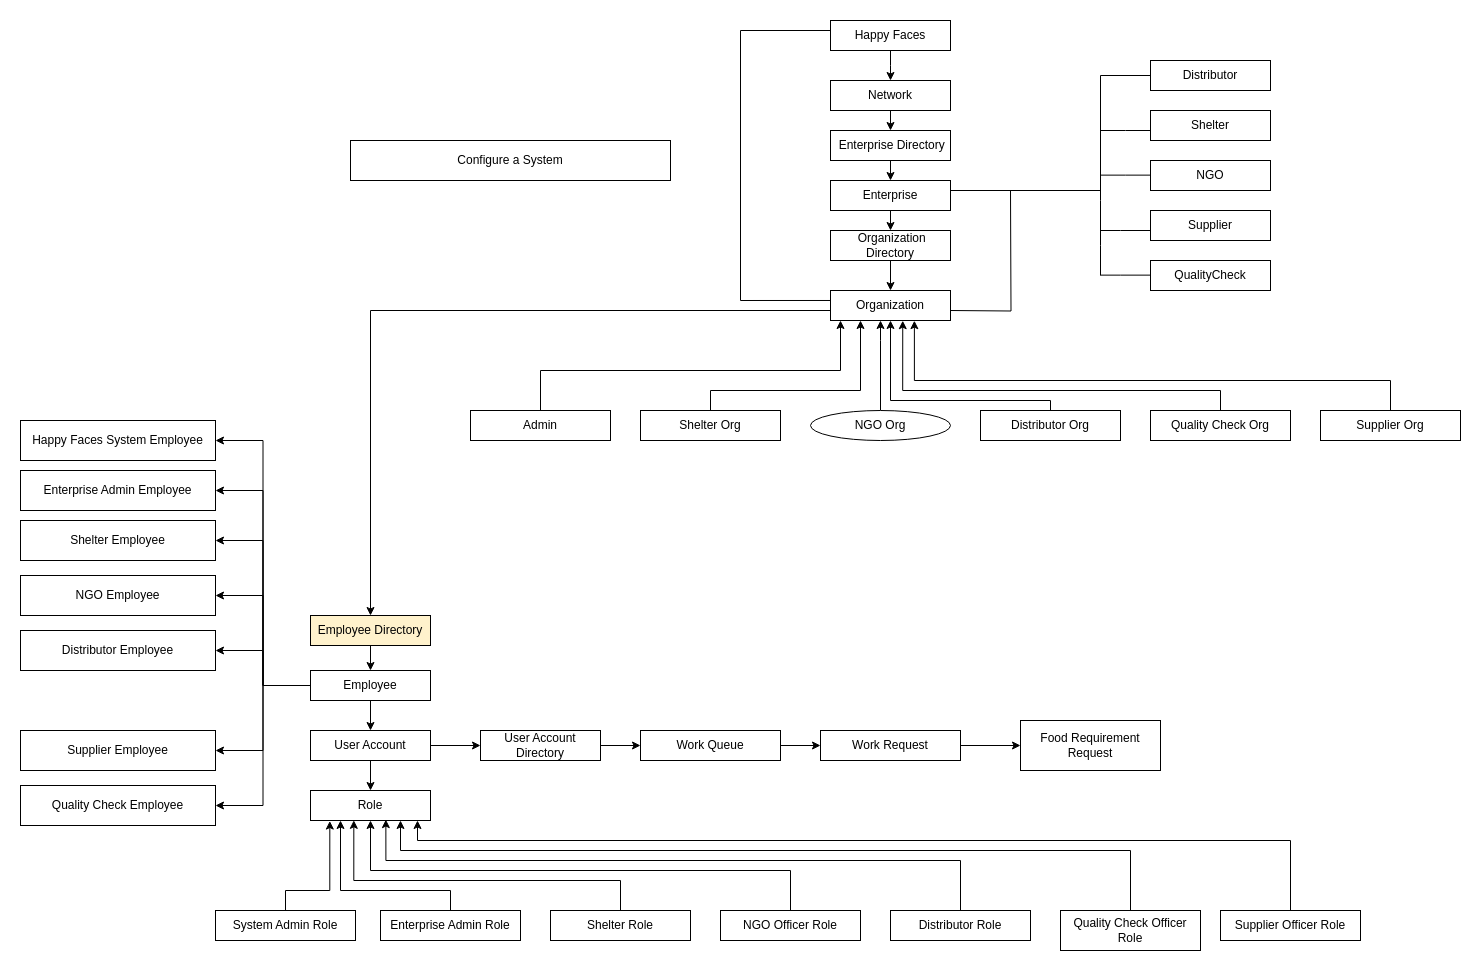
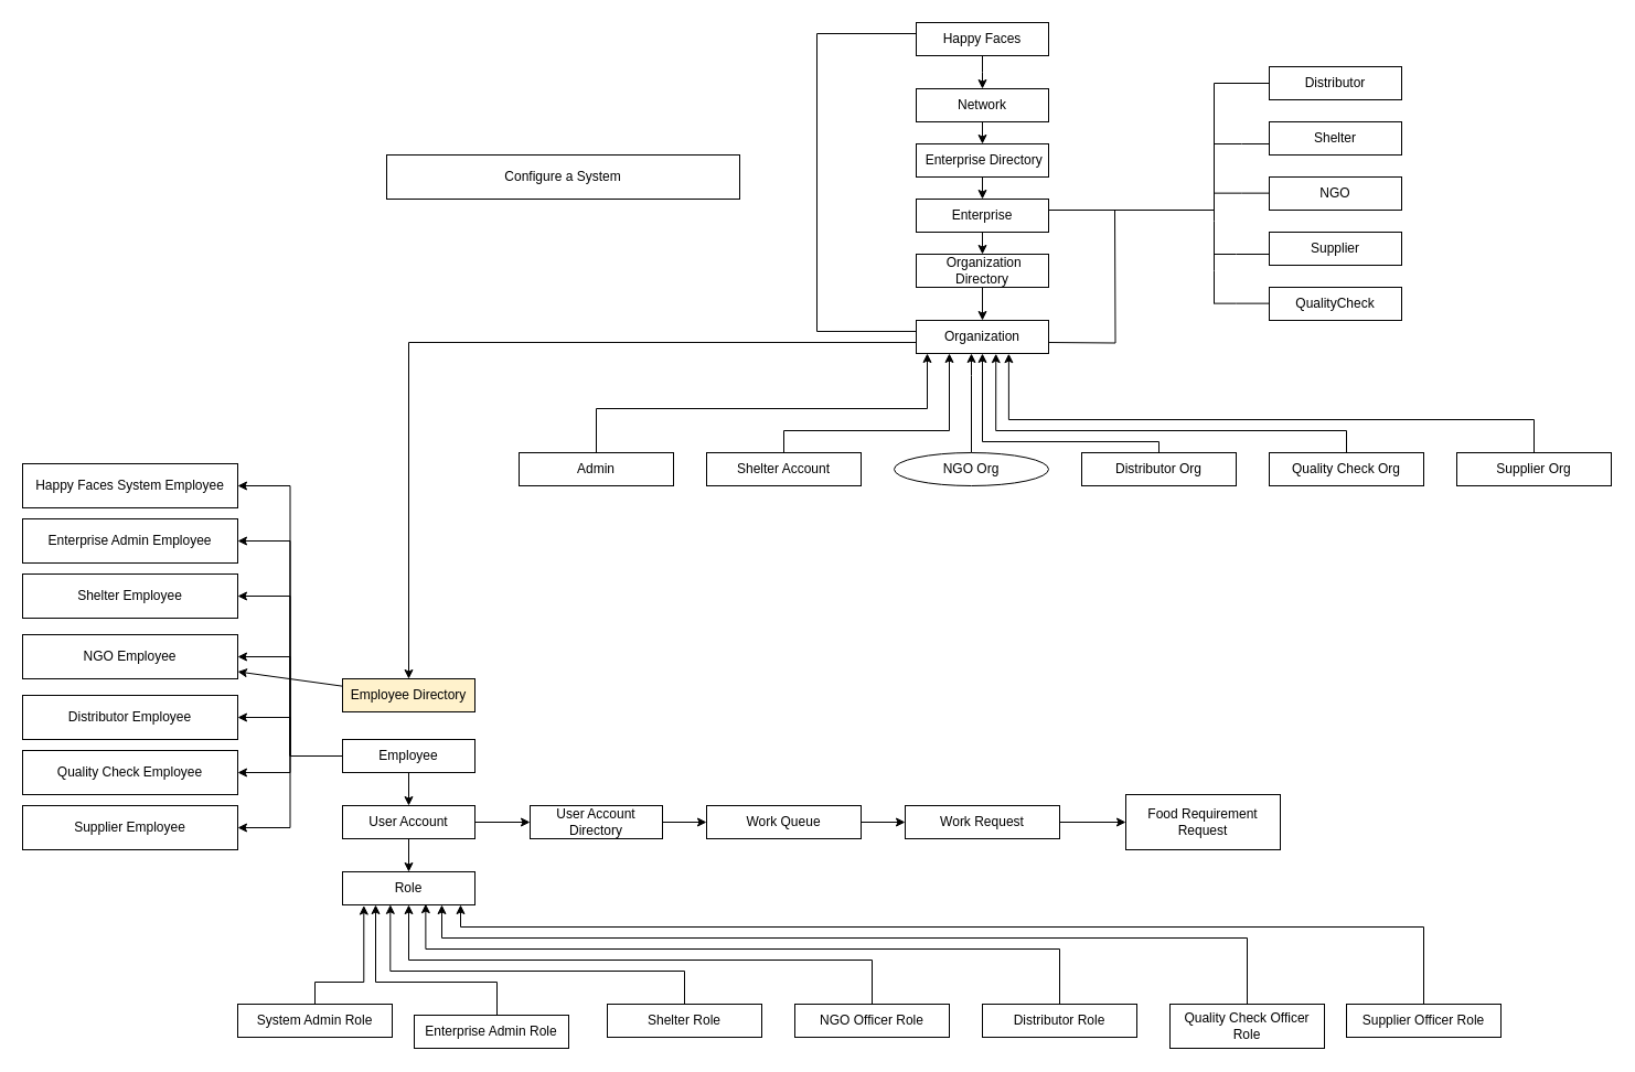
- <mxCell id="13" value="Shelter Org" style="rounded=0;whiteSpace=wrap;html=1;" parent="1" vertex="1"><mxGeometry y="410" width="140" height="30" as="geometry" x="640" /></mxCell>
+ <mxCell id="13" value="Shelter Account" style="rounded=0;whiteSpace=wrap;html=1;" parent="1" vertex="1"><mxGeometry y="410" width="140" height="30" as="geometry" x="640" /></mxCell>
- <mxCell id="16" value="" style="rounded=0;orthogonalLoop=1;jettySize=auto;html=1;" parent="1" source="17" target="26" edge="1"><mxGeometry relative="1" as="geometry" /></mxCell>
+ <mxCell id="16" value="" style="rounded=0;orthogonalLoop=1;jettySize=auto;html=1;" parent="1" source="17" target="78" edge="1"><mxGeometry relative="1" as="geometry" /></mxCell>
- <mxCell id="80" value="Quality Check Employee" style="rounded=0;whiteSpace=wrap;html=1;" vertex="1" parent="1"><mxGeometry x="20" y="785" width="195" height="40" as="geometry" /></mxCell>
+ <mxCell id="80" value="Quality Check Employee" style="rounded=0;whiteSpace=wrap;html=1;" vertex="1" parent="1"><mxGeometry x="20" y="680" width="195" height="40" as="geometry" /></mxCell>
- <mxCell id="34" value="Enterprise Admin Role" style="rounded=0;whiteSpace=wrap;html=1;" parent="1" vertex="1"><mxGeometry x="380" y="910" width="140" height="30" as="geometry" /></mxCell>
+ <mxCell id="34" value="Enterprise Admin Role" style="rounded=0;whiteSpace=wrap;html=1;" parent="1" vertex="1"><mxGeometry x="375" y="920" width="140" height="30" as="geometry" /></mxCell>
